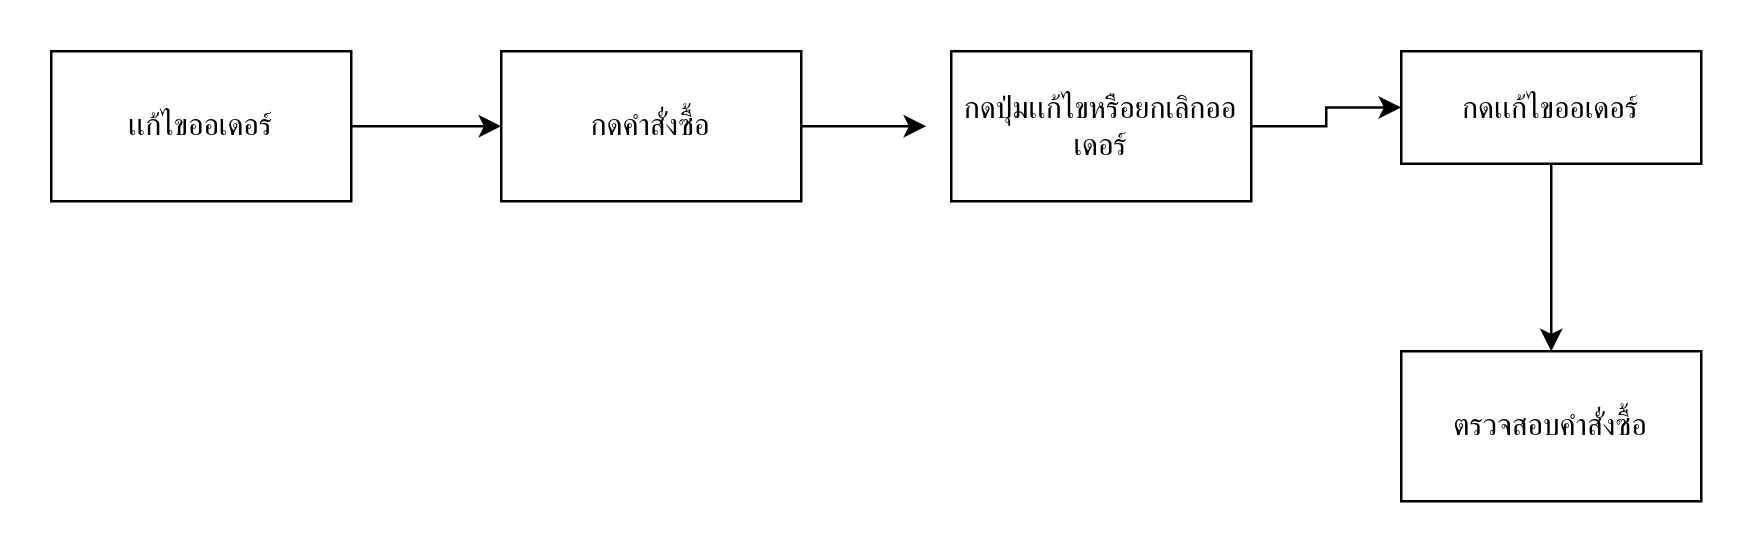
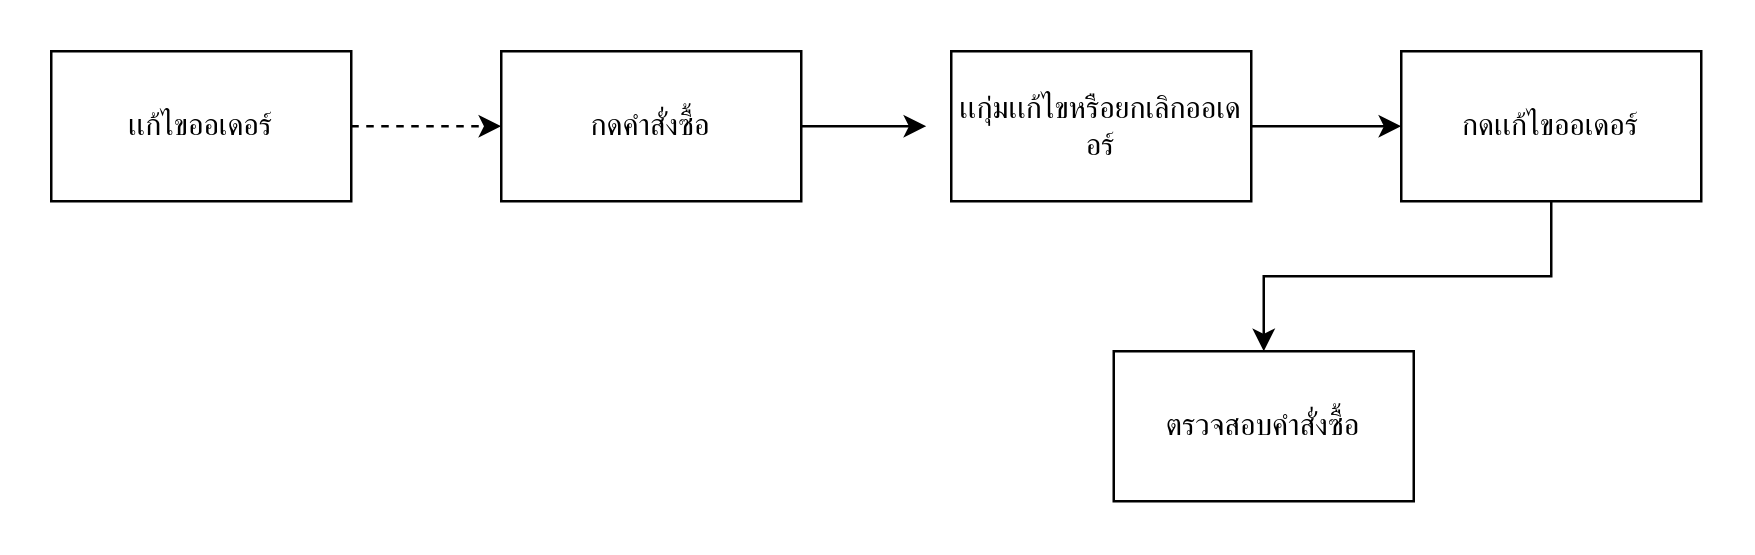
- <mxCell id="9" value="กดเเก้ไขออเดอร์" style="rounded=0;whiteSpace=wrap;html=1;" vertex="1" parent="1"><mxGeometry x="560" y="20" width="120" height="45" as="geometry" /></mxCell>
+ <mxCell id="9" value="กดเเก้ไขออเดอร์" style="rounded=0;whiteSpace=wrap;html=1;" vertex="1" parent="1"><mxGeometry x="560" y="20" width="120" height="60" as="geometry" /></mxCell>
- <mxCell id="2" style="edgeStyle=orthogonalEdgeStyle;rounded=0;orthogonalLoop=1;jettySize=auto;html=1;exitX=1;exitY=0.5;exitDx=0;exitDy=0;entryX=0;entryY=0.5;entryDx=0;entryDy=0;" edge="1" parent="1" source="3" target="5"><mxGeometry relative="1" as="geometry" /></mxCell>
+ <mxCell id="2" style="edgeStyle=orthogonalEdgeStyle;rounded=0;orthogonalLoop=1;jettySize=auto;html=1;exitX=1;exitY=0.5;exitDx=0;exitDy=0;entryX=0;entryY=0.5;entryDx=0;entryDy=0;dashed=1;" edge="1" parent="1" source="3" target="5"><mxGeometry relative="1" as="geometry" /></mxCell>
- <mxCell id="7" value="กดปุ่มเเก้ไขหรือยกเลิกออเดอร์" style="rounded=0;whiteSpace=wrap;html=1;" vertex="1" parent="1"><mxGeometry x="380" y="20" width="120" height="60" as="geometry" /></mxCell>
+ <mxCell id="7" value="เเกุ่มเเก้ไขหรือยกเลิกออเดอร์" style="rounded=0;whiteSpace=wrap;html=1;" vertex="1" parent="1"><mxGeometry x="380" y="20" width="120" height="60" as="geometry" /></mxCell>
- <mxCell id="10" value="ตรวจสอบคำสั่งซื้อ" style="rounded=0;whiteSpace=wrap;html=1;" vertex="1" parent="1"><mxGeometry x="560" y="140" width="120" height="60" as="geometry" /></mxCell>
+ <mxCell id="10" value="ตรวจสอบคำสั่งซื้อ" style="rounded=0;whiteSpace=wrap;html=1;" vertex="1" parent="1"><mxGeometry x="445" y="140" width="120" height="60" as="geometry" /></mxCell>
